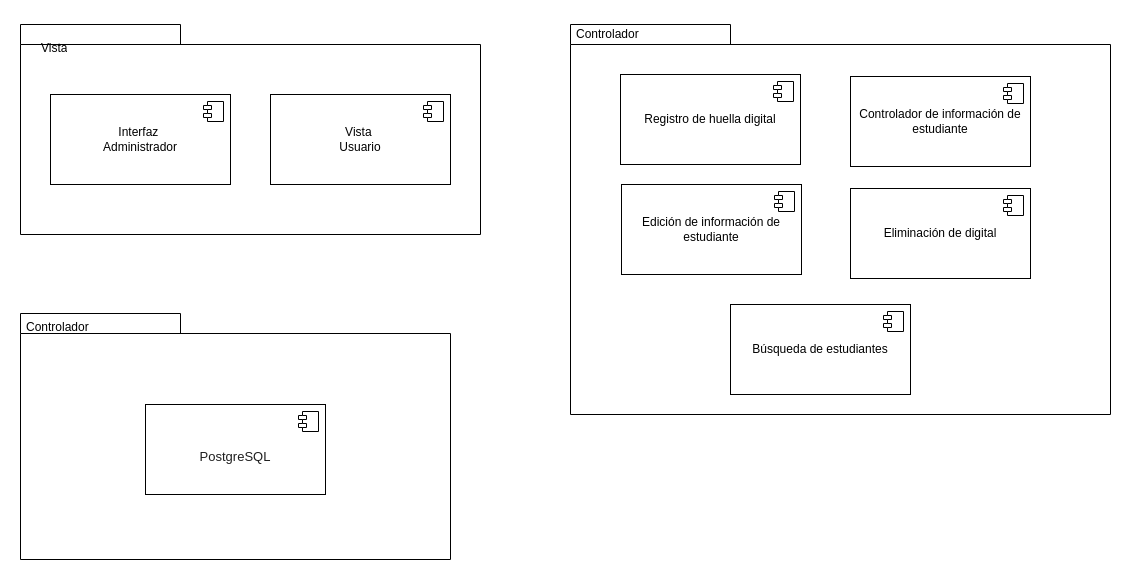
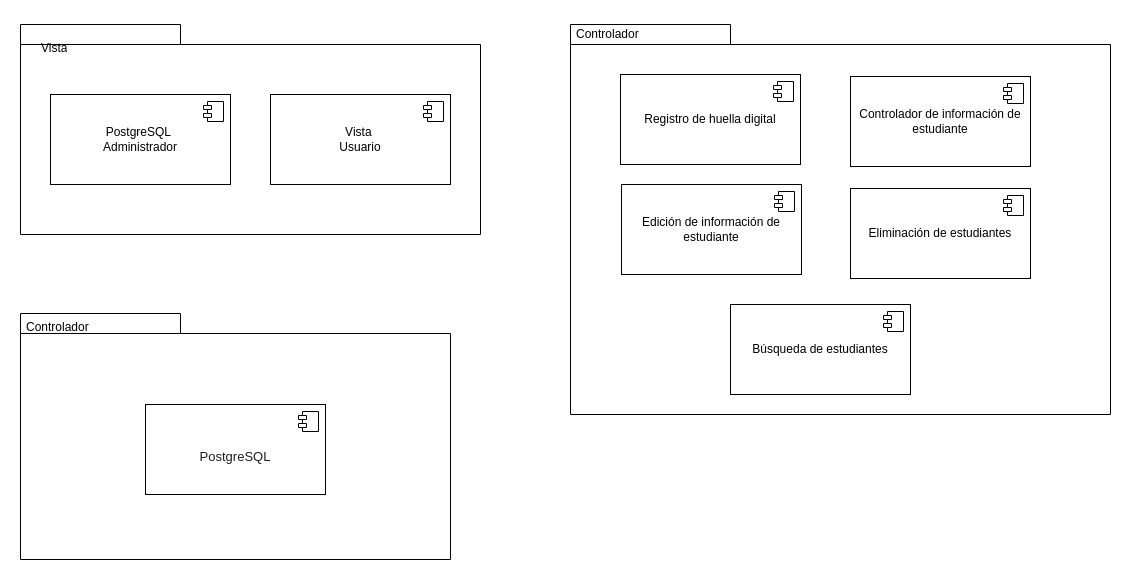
- <mxCell id="3" value="Interfaz&amp;nbsp;&lt;div&gt;Administrador&lt;/div&gt;" style="html=1;dropTarget=0;whiteSpace=wrap;" vertex="1" parent="1"><mxGeometry x="50" y="94" width="180" height="90" as="geometry" /></mxCell>
+ <mxCell id="3" value="PostgreSQL&amp;nbsp;&lt;div&gt;Administrador&lt;/div&gt;" style="html=1;dropTarget=0;whiteSpace=wrap;" vertex="1" parent="1"><mxGeometry x="50" y="94" width="180" height="90" as="geometry" /></mxCell>
- <mxCell id="16" value="Eliminación de digital" style="html=1;dropTarget=0;whiteSpace=wrap;" vertex="1" parent="1"><mxGeometry x="850" y="188" width="180" height="90" as="geometry" /></mxCell>
+ <mxCell id="16" value="Eliminación de estudiantes" style="html=1;dropTarget=0;whiteSpace=wrap;" vertex="1" parent="1"><mxGeometry x="850" y="188" width="180" height="90" as="geometry" /></mxCell>
